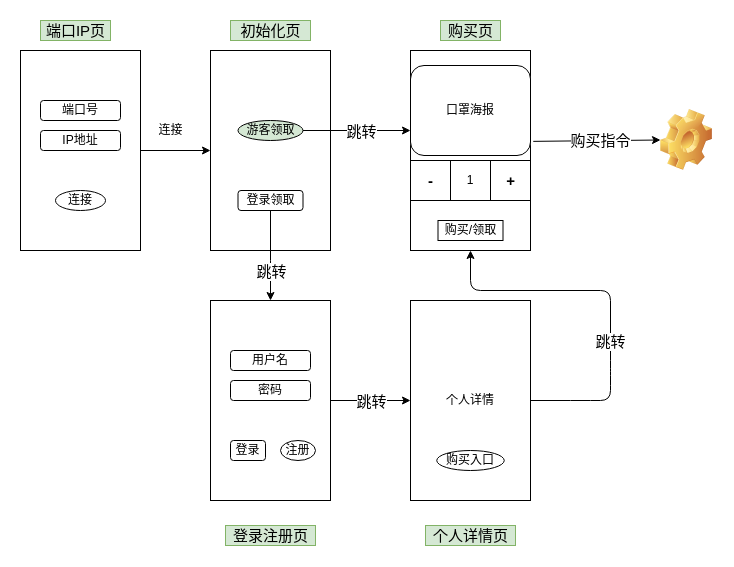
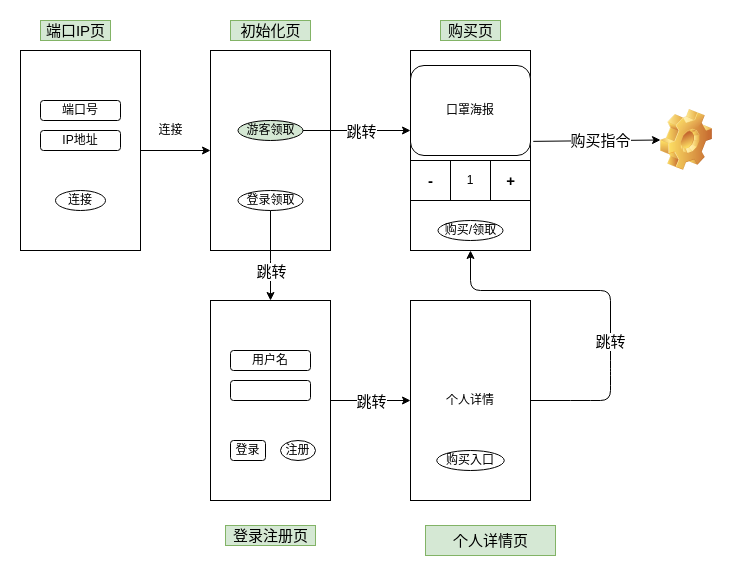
- <mxCell id="10" value="登录领取" style="whiteSpace=wrap;html=1;rounded=1;" vertex="1" parent="1"><mxGeometry x="237.5" y="190" width="65" height="20" as="geometry" /></mxCell>
+ <mxCell id="10" value="登录领取" style="ellipse;whiteSpace=wrap;html=1;" vertex="1" parent="1"><mxGeometry x="237.5" y="190" width="65" height="20" as="geometry" /></mxCell>
- <mxCell id="18" value="购买/领取" style="whiteSpace=wrap;html=1;rounded=0;" vertex="1" parent="1"><mxGeometry x="437.5" y="220" width="65" height="20" as="geometry" /></mxCell>
+ <mxCell id="18" value="购买/领取" style="ellipse;whiteSpace=wrap;html=1;" vertex="1" parent="1"><mxGeometry x="437.5" y="220" width="65" height="20" as="geometry" /></mxCell>
- <mxCell id="26" value="密码" style="text;html=1;strokeColor=none;fillColor=none;align=center;verticalAlign=middle;whiteSpace=wrap;rounded=0;" vertex="1" parent="1"><mxGeometry x="250" y="380" width="40" height="20" as="geometry" /></mxCell>
- <mxCell id="43" value="个人详情页" style="text;html=1;align=center;verticalAlign=middle;resizable=0;points=[];autosize=1;strokeColor=#82b366;fontSize=15;fillColor=#d5e8d4;" vertex="1" parent="1"><mxGeometry x="425" y="525" width="90" height="20" as="geometry" /></mxCell>
+ <mxCell id="43" value="个人详情页" style="text;html=1;align=center;verticalAlign=middle;resizable=0;points=[];autosize=1;strokeColor=#82b366;fontSize=15;fillColor=#d5e8d4;" vertex="1" parent="1"><mxGeometry x="425" y="525" width="130" height="30" as="geometry" /></mxCell>
